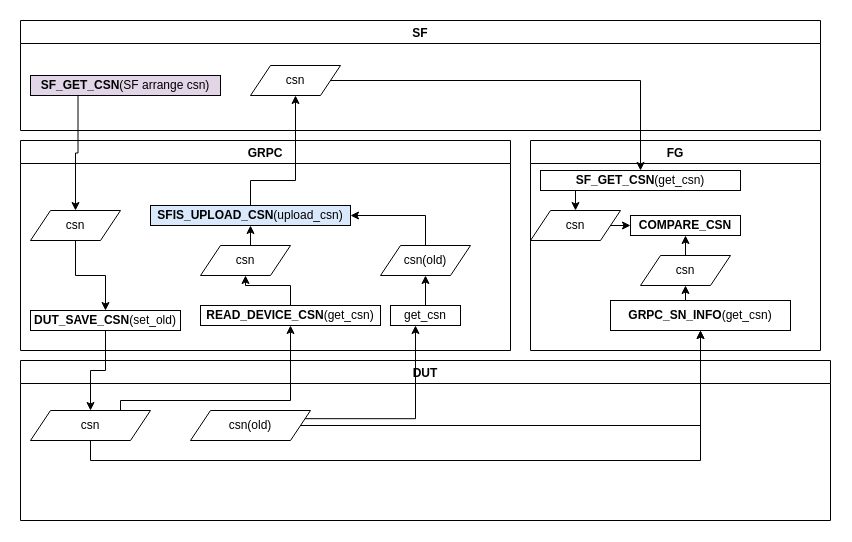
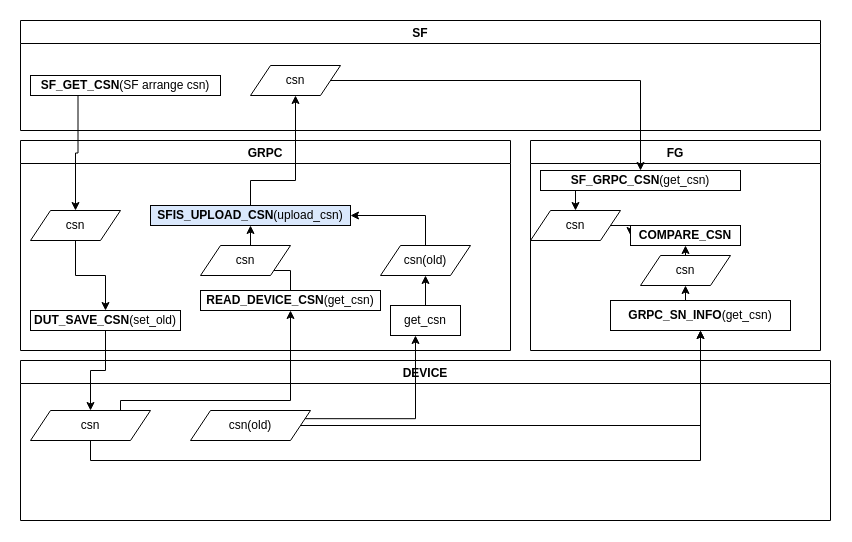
- <mxCell id="3" value="&lt;b&gt;SF_GET_CSN&lt;/b&gt;(SF arrange csn)" style="rounded=0;whiteSpace=wrap;html=1;fillColor=#e1d5e7;" vertex="1" parent="2"><mxGeometry x="10" y="55" width="190" height="20" as="geometry" /></mxCell>
+ <mxCell id="3" value="&lt;b&gt;SF_GET_CSN&lt;/b&gt;(SF arrange csn)" style="rounded=0;whiteSpace=wrap;html=1;" vertex="1" parent="2"><mxGeometry x="10" y="55" width="190" height="20" as="geometry" /></mxCell>
- <mxCell id="28" value="&lt;b&gt;SF_GET_CSN&lt;/b&gt;(get_csn)" style="rounded=0;whiteSpace=wrap;html=1;" vertex="1" parent="26"><mxGeometry x="10" y="30" width="200" height="20" as="geometry" /></mxCell>
+ <mxCell id="28" value="&lt;b&gt;SF_GRPC_CSN&lt;/b&gt;(get_csn)" style="rounded=0;whiteSpace=wrap;html=1;" vertex="1" parent="26"><mxGeometry x="10" y="30" width="200" height="20" as="geometry" /></mxCell>
- <mxCell id="35" value="&lt;b&gt;COMPARE_CSN&lt;/b&gt;" style="rounded=0;whiteSpace=wrap;html=1;" vertex="1" parent="26"><mxGeometry x="100" y="75" width="110" height="20" as="geometry" /></mxCell>
+ <mxCell id="35" value="&lt;b&gt;COMPARE_CSN&lt;/b&gt;" style="rounded=0;whiteSpace=wrap;html=1;" vertex="1" parent="26"><mxGeometry x="100" y="85" width="110" height="20" as="geometry" /></mxCell>
- <mxCell id="12" value="&lt;b&gt;READ_DEVICE_CSN&lt;/b&gt;(get_csn)" style="rounded=0;whiteSpace=wrap;html=1;" vertex="1" parent="9"><mxGeometry x="180" y="165" width="180" height="20" as="geometry" /></mxCell>
+ <mxCell id="12" value="&lt;b&gt;READ_DEVICE_CSN&lt;/b&gt;(get_csn)" style="rounded=0;whiteSpace=wrap;html=1;" vertex="1" parent="9"><mxGeometry x="180" y="150" width="180" height="20" as="geometry" /></mxCell>
- <mxCell id="16" value="get_csn" style="rounded=0;whiteSpace=wrap;html=1;" vertex="1" parent="9"><mxGeometry x="370" y="165" width="70" height="20" as="geometry" /></mxCell>
+ <mxCell id="16" value="get_csn" style="rounded=0;whiteSpace=wrap;html=1;" vertex="1" parent="9"><mxGeometry x="370" y="165" width="70" height="30" as="geometry" /></mxCell>
- <mxCell id="5" value="DUT" style="swimlane;" vertex="1" parent="1"><mxGeometry x="20" y="360" width="810" height="160" as="geometry" /></mxCell>
+ <mxCell id="5" value="DEVICE" style="swimlane;" vertex="1" parent="1"><mxGeometry x="20" y="360" width="810" height="160" as="geometry" /></mxCell>
